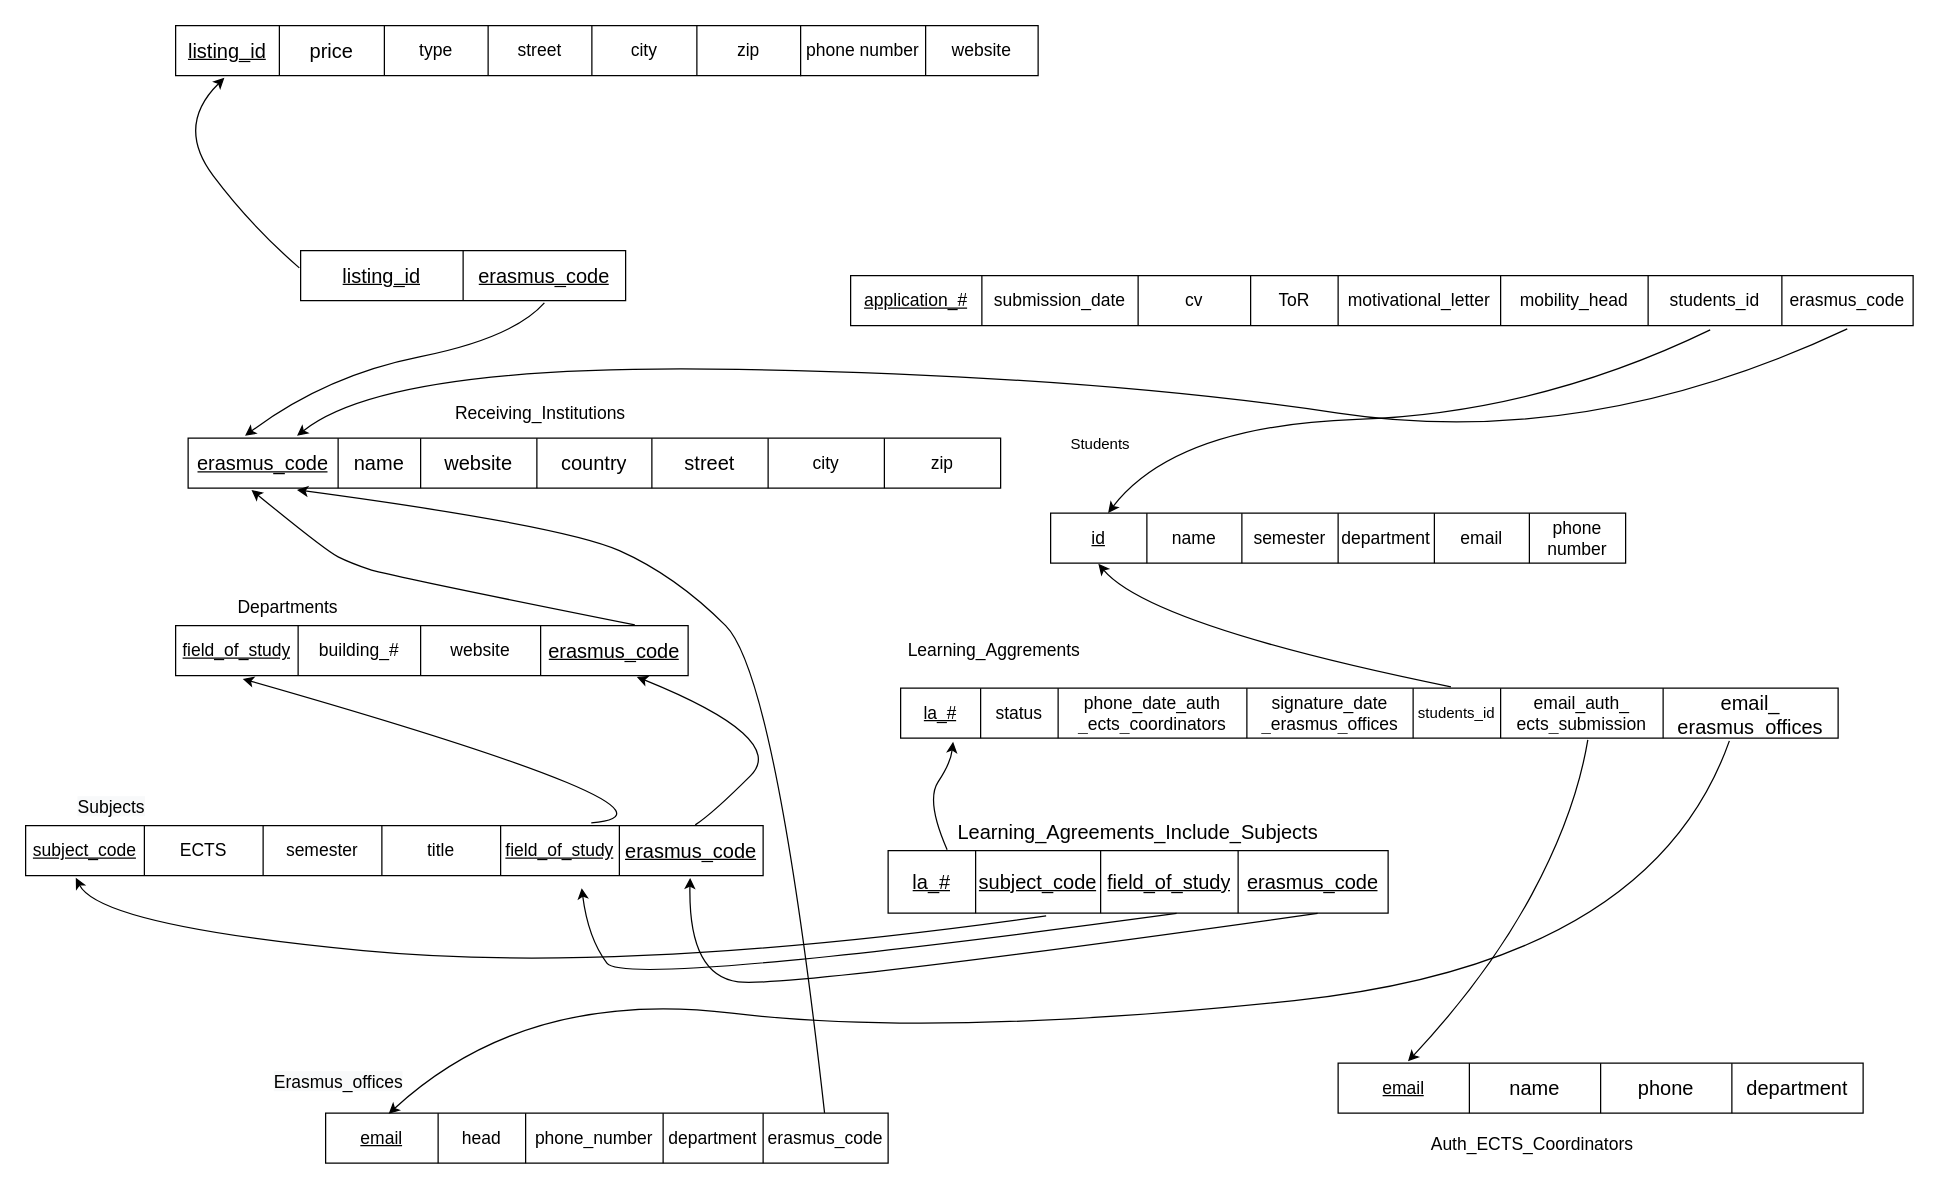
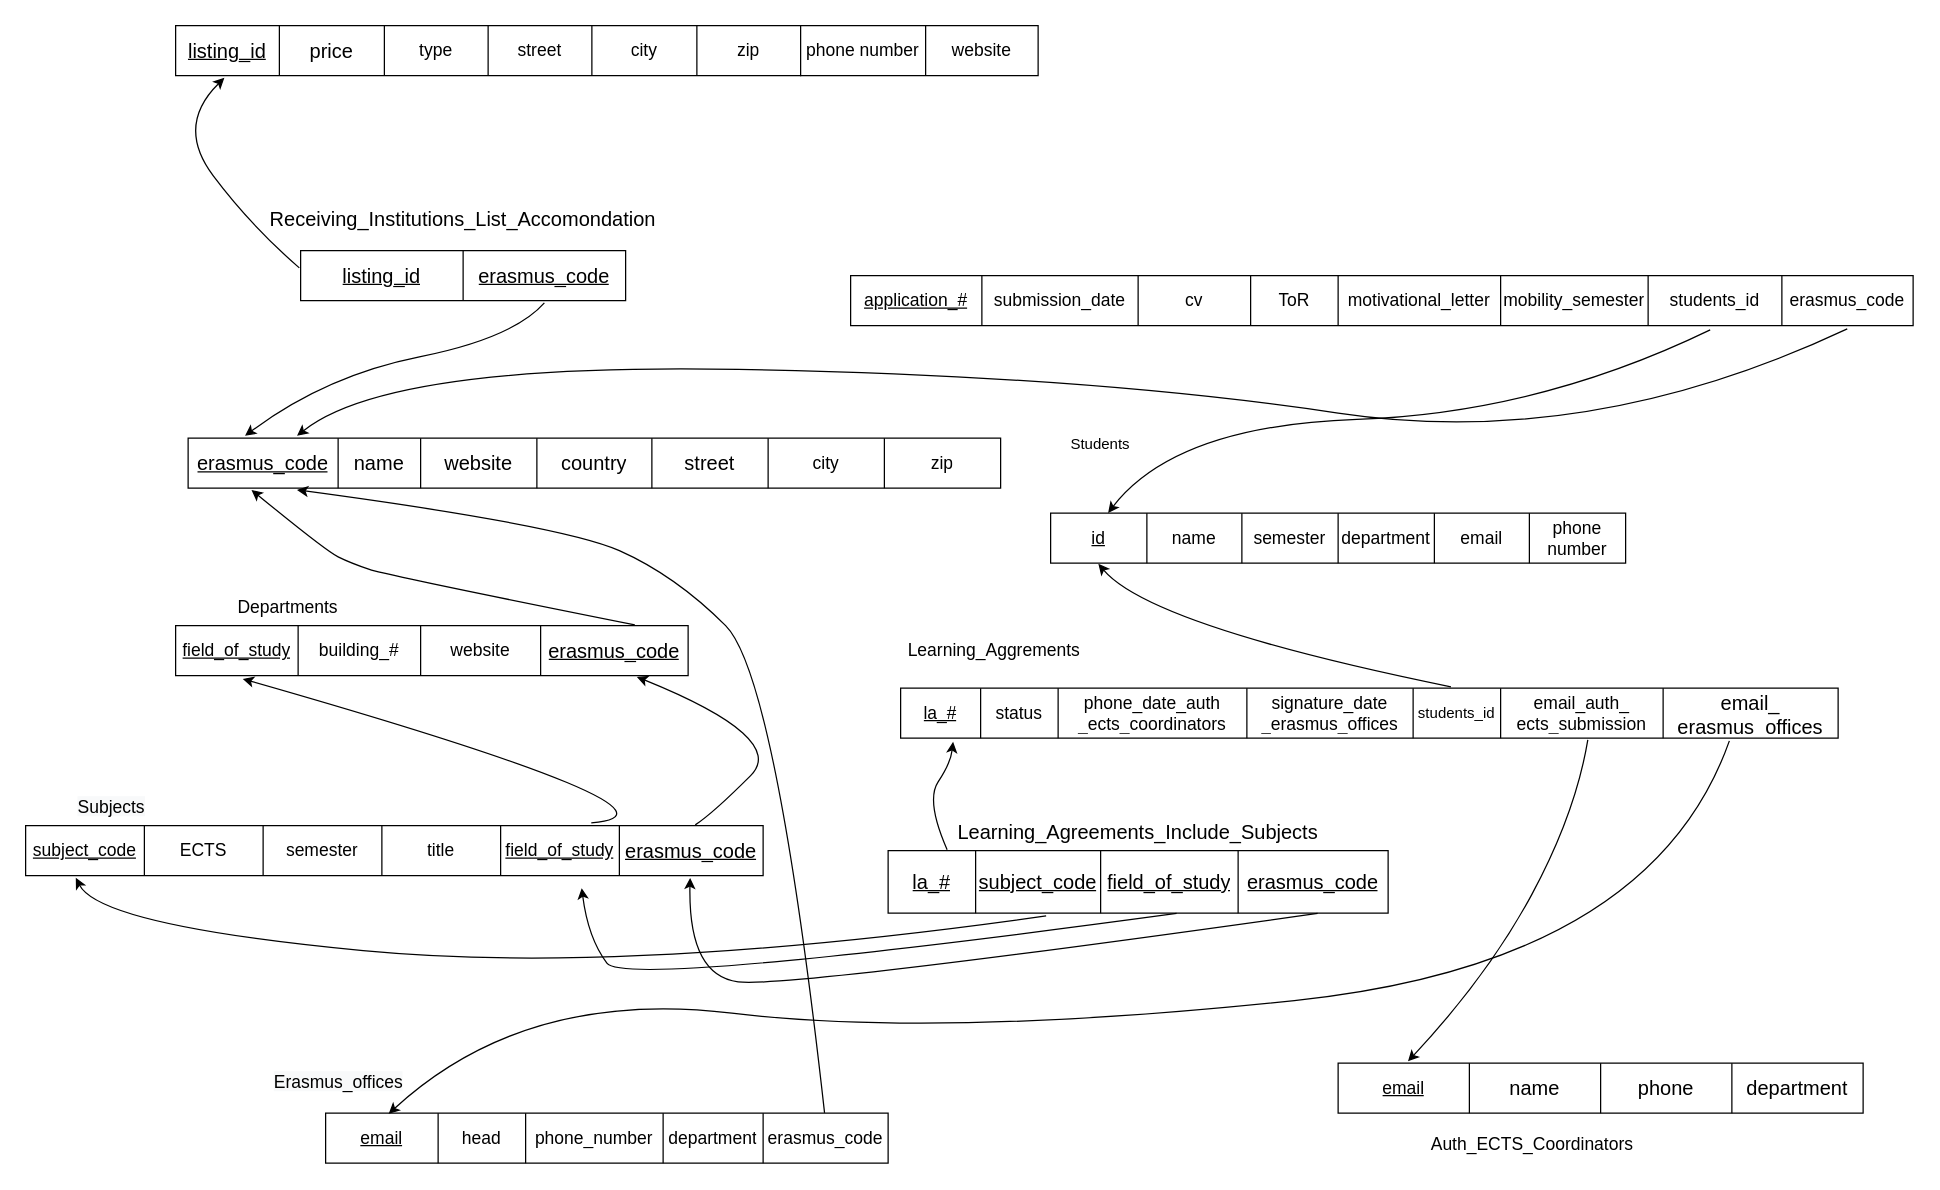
+ <mxCell id="93" value="&lt;span id=&quot;docs-internal-guid-8c303a5f-7fff-2c7e-cfa9-c7153191708b&quot;&gt;&lt;span style=&quot;font-size: 12pt; font-family: Calibri, sans-serif; background-color: transparent; font-variant-numeric: normal; font-variant-east-asian: normal; vertical-align: baseline;&quot;&gt;Receiving_Institutions_List_Accomondation&lt;/span&gt;&lt;/span&gt;" style="text;html=1;strokeColor=none;fillColor=none;align=center;verticalAlign=middle;whiteSpace=wrap;rounded=0;fontSize=14;" parent="1" vertex="1"><mxGeometry x="190" y="160" width="360" height="30" as="geometry" /></mxCell>
- <mxCell id="10" value="&lt;font style=&quot;font-size: 14px;&quot;&gt;mobility_head&lt;/font&gt;" style="shape=partialRectangle;html=1;whiteSpace=wrap;connectable=0;overflow=hidden;fillColor=none;top=0;left=0;bottom=0;right=0;pointerEvents=1;" parent="4" vertex="1"><mxGeometry x="520" width="118" height="40" as="geometry"><mxRectangle width="118" height="40" as="alternateBounds" /></mxGeometry></mxCell>
+ <mxCell id="10" value="&lt;font style=&quot;font-size: 14px;&quot;&gt;mobility_semester&lt;/font&gt;" style="shape=partialRectangle;html=1;whiteSpace=wrap;connectable=0;overflow=hidden;fillColor=none;top=0;left=0;bottom=0;right=0;pointerEvents=1;" parent="4" vertex="1"><mxGeometry x="520" width="118" height="40" as="geometry"><mxRectangle width="118" height="40" as="alternateBounds" /></mxGeometry></mxCell>
- <mxCell id="50" value="Receiving_Institutions" style="text;html=1;strokeColor=none;fillColor=none;align=center;verticalAlign=middle;whiteSpace=wrap;rounded=0;fontSize=14;" parent="1" vertex="1"><mxGeometry x="347" y="310" width="170" height="40" as="geometry" /></mxCell>
